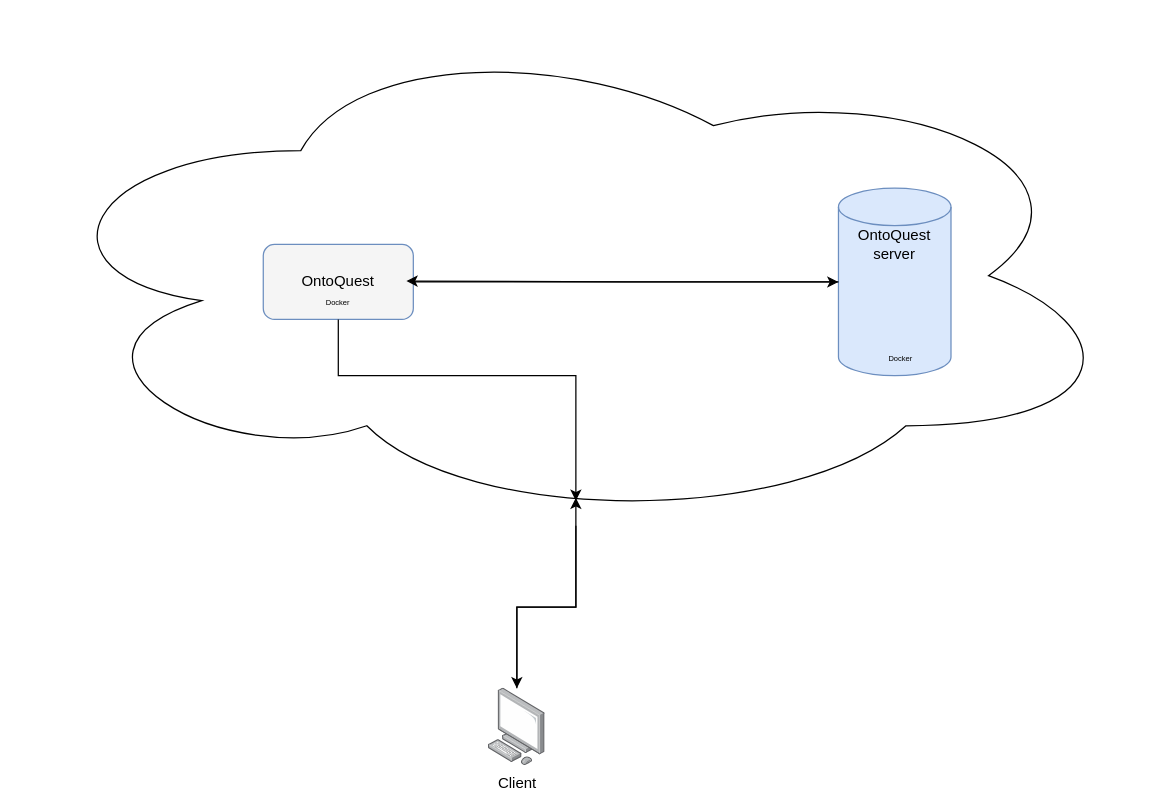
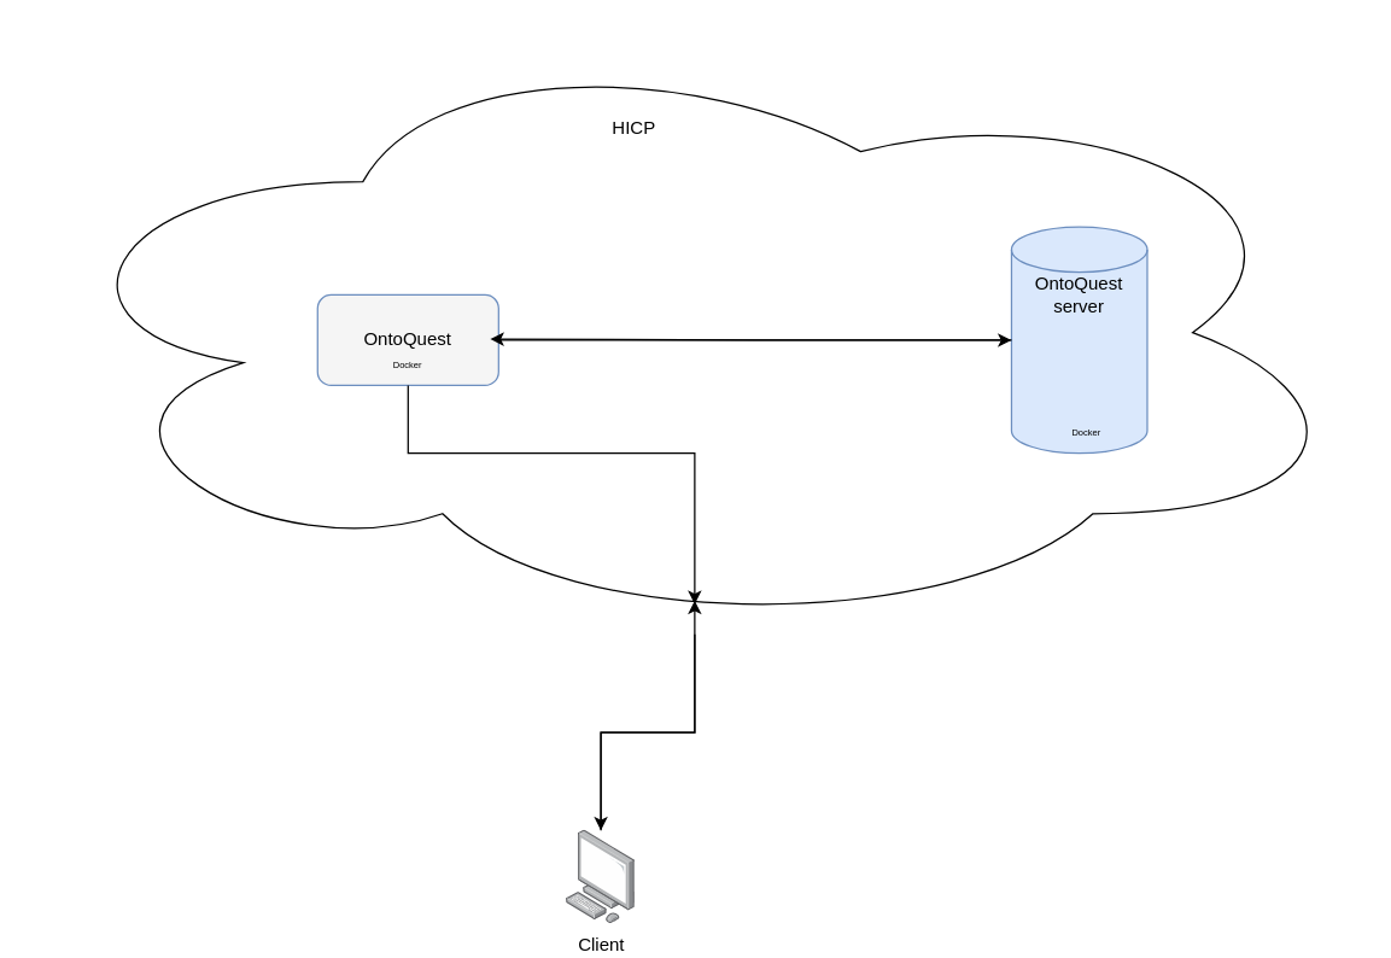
+ <mxCell id="14" value="HICP" style="text;html=1;align=center;verticalAlign=middle;whiteSpace=wrap;rounded=0;" vertex="1" parent="1"><mxGeometry x="390" y="70" width="60" height="30" as="geometry" /></mxCell>
- <mxCell id="13" value="Client" style="image;points=[];aspect=fixed;html=1;align=center;shadow=0;dashed=0;image=img/lib/allied_telesis/computer_and_terminals/Personal_Computer.svg;" vertex="1" parent="1"><mxGeometry x="390" y="550" width="45.6" height="61.8" as="geometry" /></mxCell>
+ <mxCell id="13" value="Client" style="image;points=[];aspect=fixed;html=1;align=center;shadow=0;dashed=0;image=img/lib/allied_telesis/computer_and_terminals/Personal_Computer.svg;" vertex="1" parent="1"><mxGeometry x="375" y="550" width="45.6" height="61.8" as="geometry" /></mxCell>
